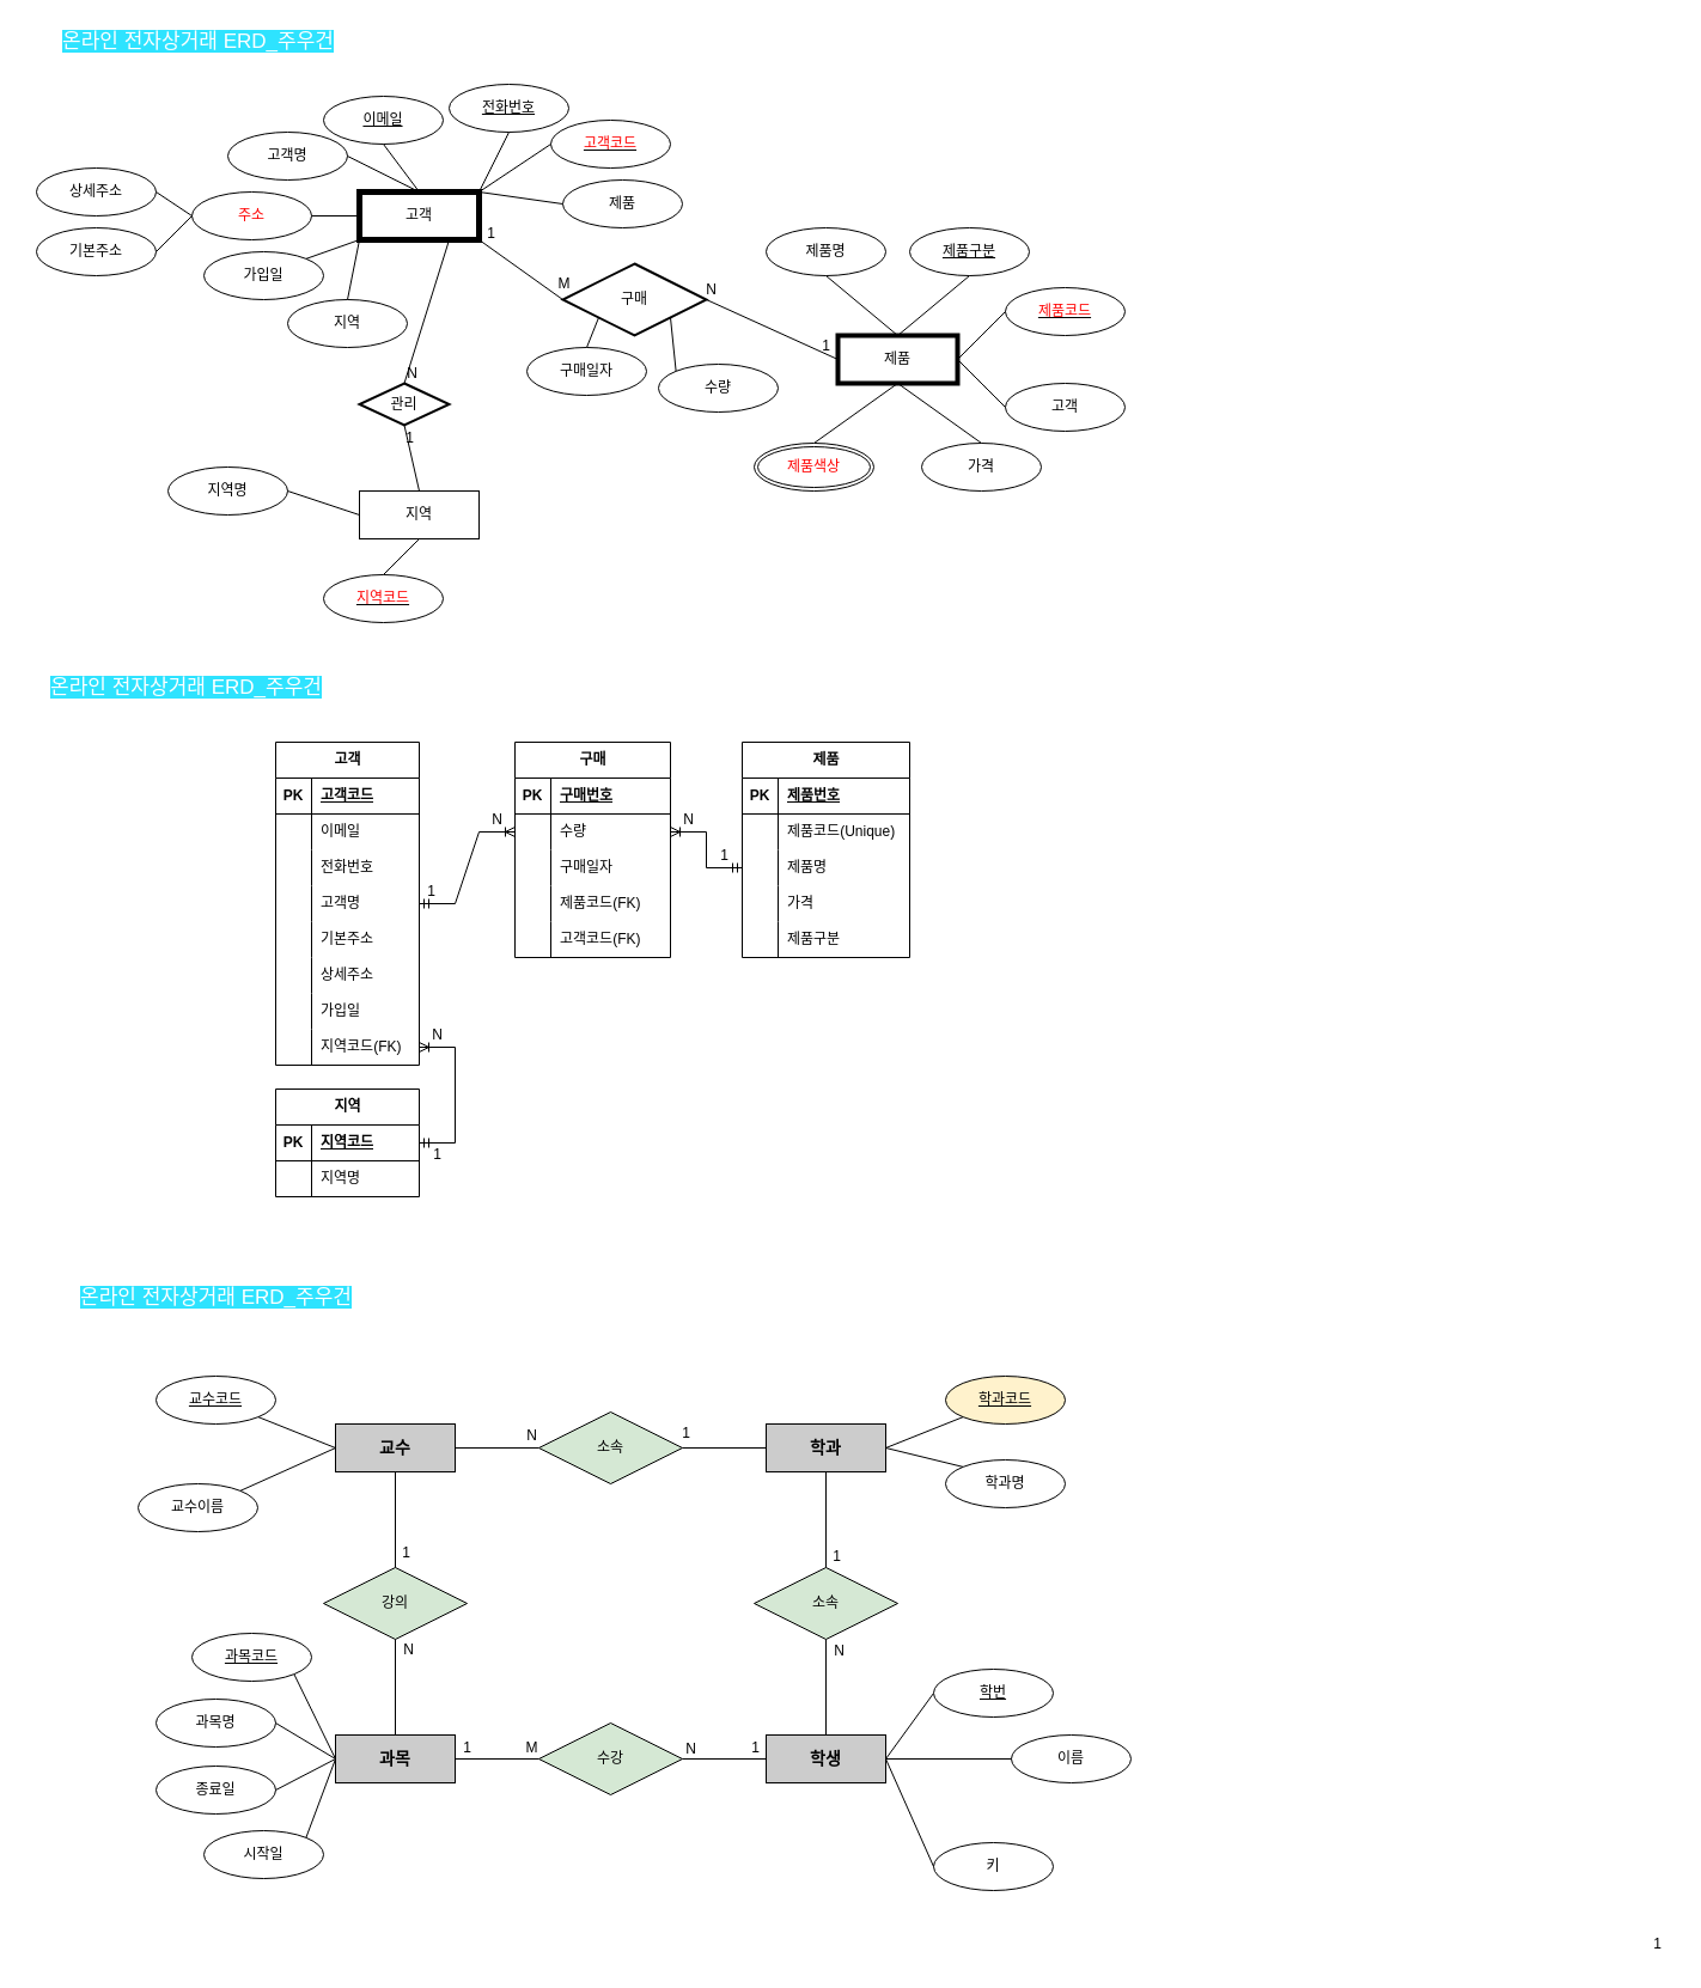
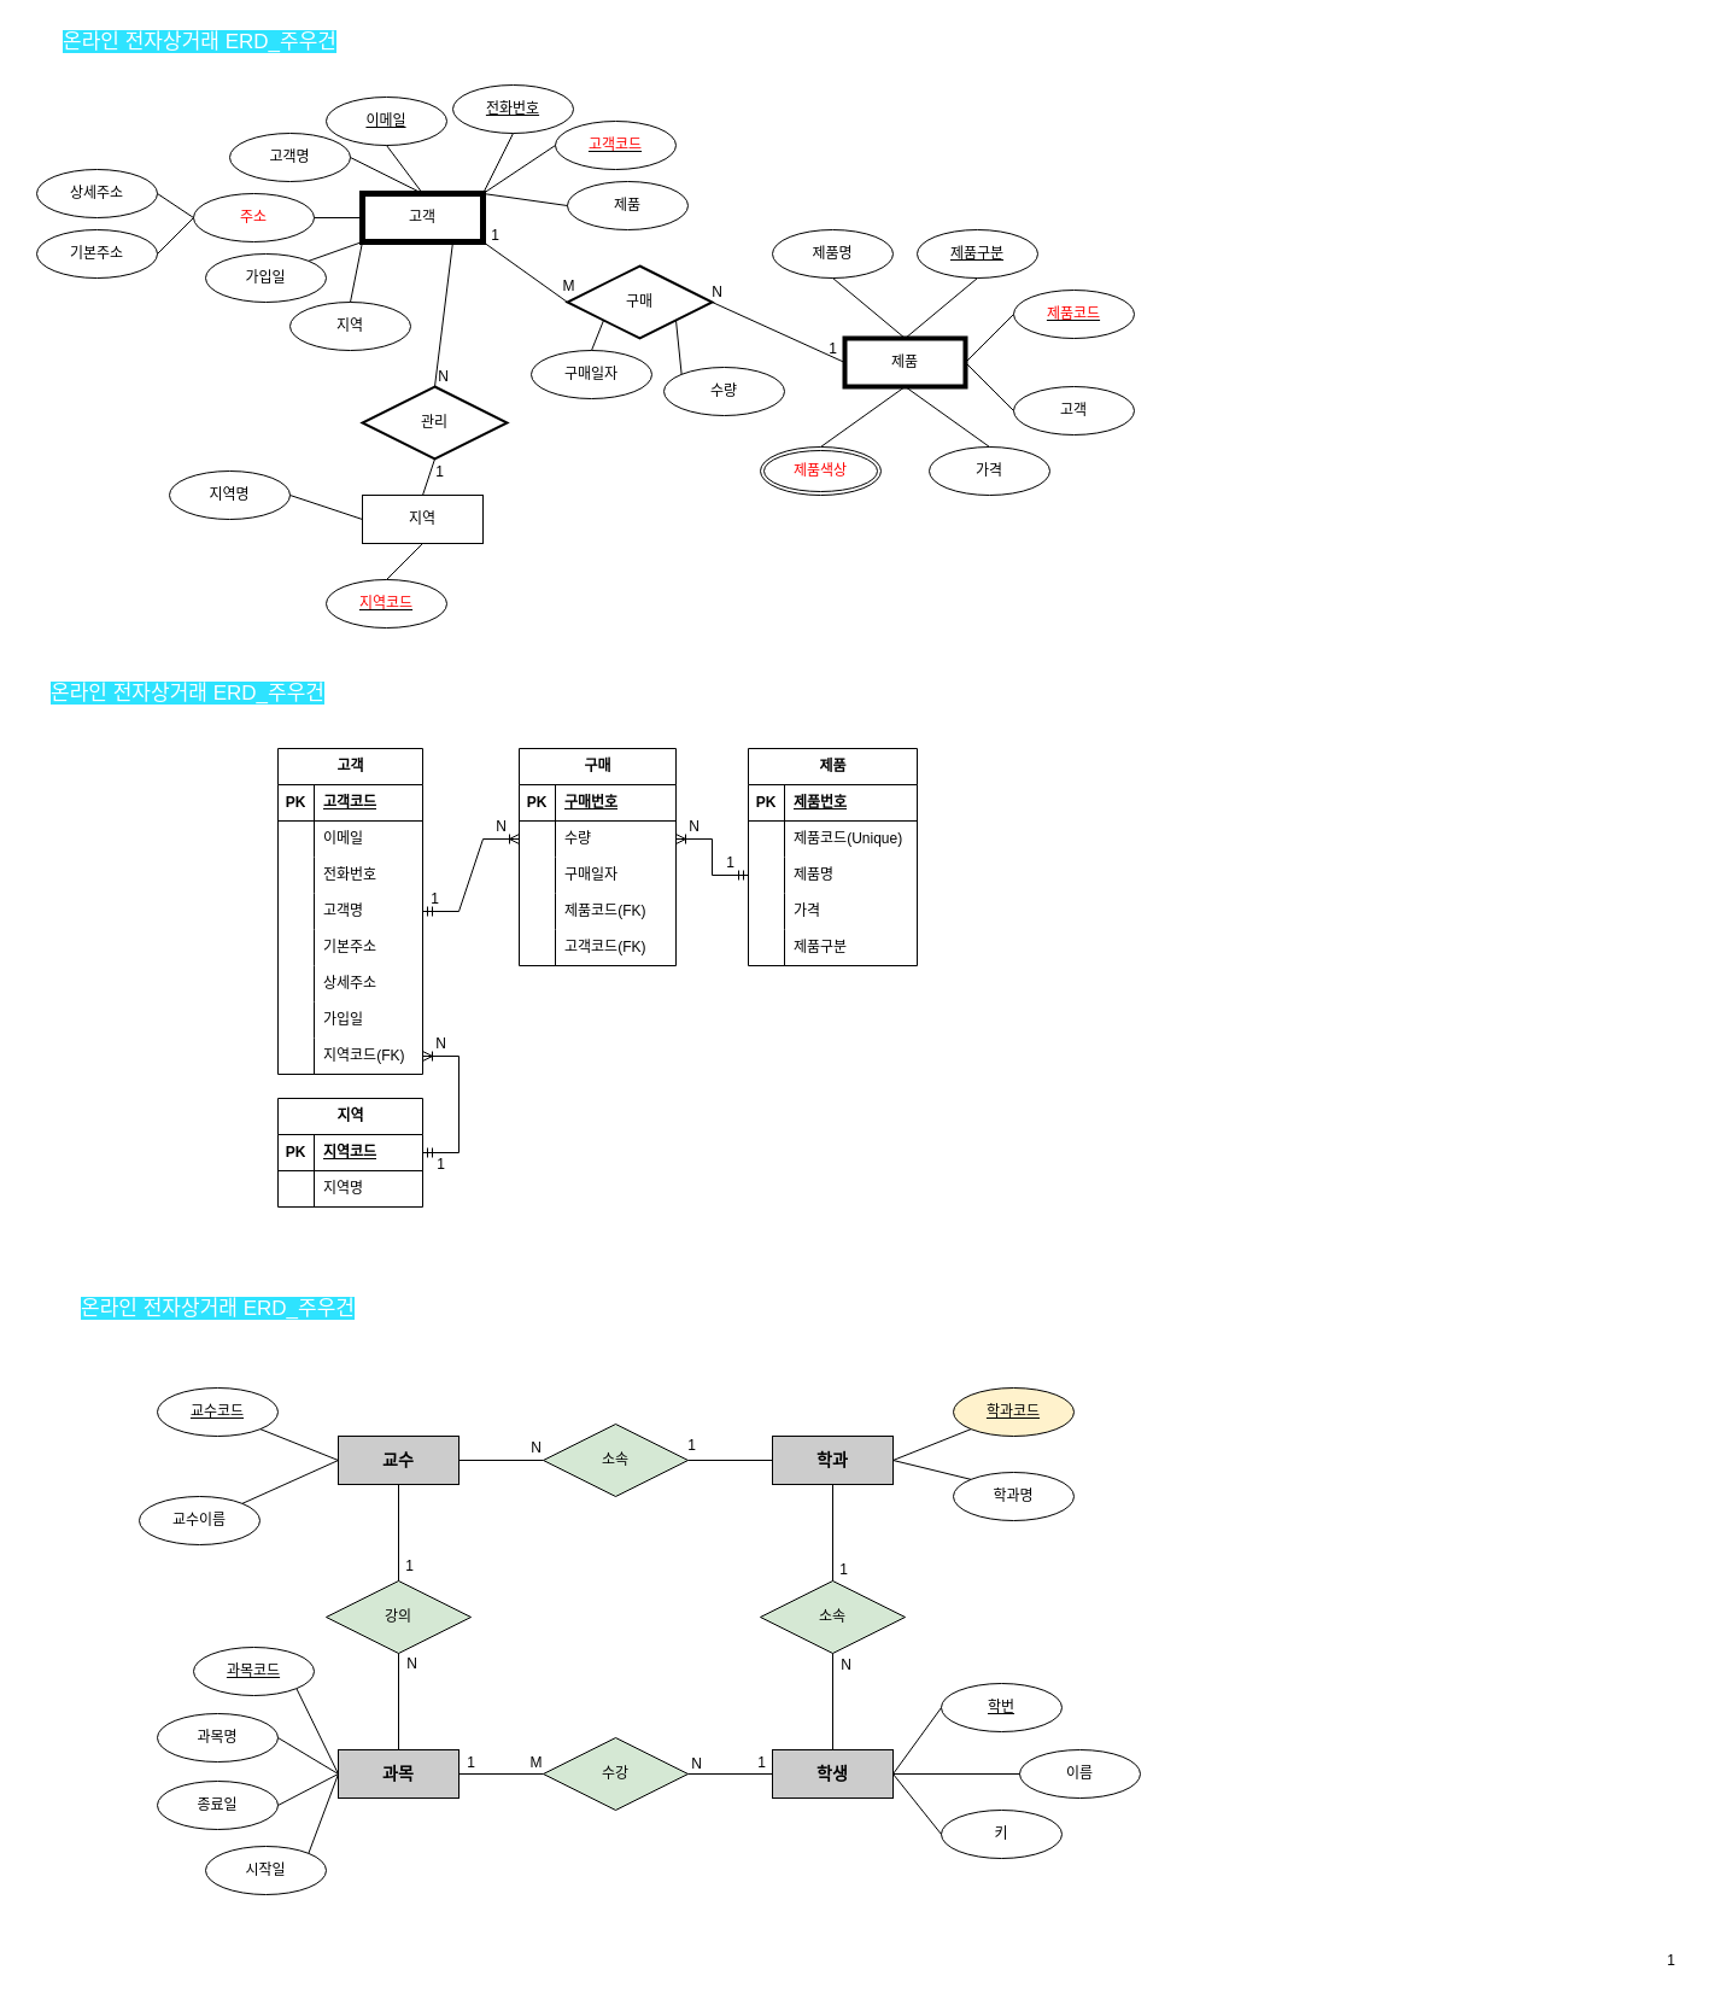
- <mxCell id="46" value="관리" style="shape=rhombus;perimeter=rhombusPerimeter;whiteSpace=wrap;html=1;align=center;strokeWidth=2;" parent="1" vertex="1"><mxGeometry x="300" y="320" width="75" height="35" as="geometry" /></mxCell>
+ <mxCell id="46" value="관리" style="shape=rhombus;perimeter=rhombusPerimeter;whiteSpace=wrap;html=1;align=center;strokeWidth=2;" parent="1" vertex="1"><mxGeometry x="300" y="320" width="120" height="60" as="geometry" /></mxCell>
- <mxCell id="175" value="키" style="ellipse;whiteSpace=wrap;html=1;align=center;" vertex="1" parent="1"><mxGeometry x="780" y="1540" width="100" height="40" as="geometry" /></mxCell>
+ <mxCell id="175" value="키" style="ellipse;whiteSpace=wrap;html=1;align=center;" vertex="1" parent="1"><mxGeometry x="780" y="1500" width="100" height="40" as="geometry" /></mxCell>
